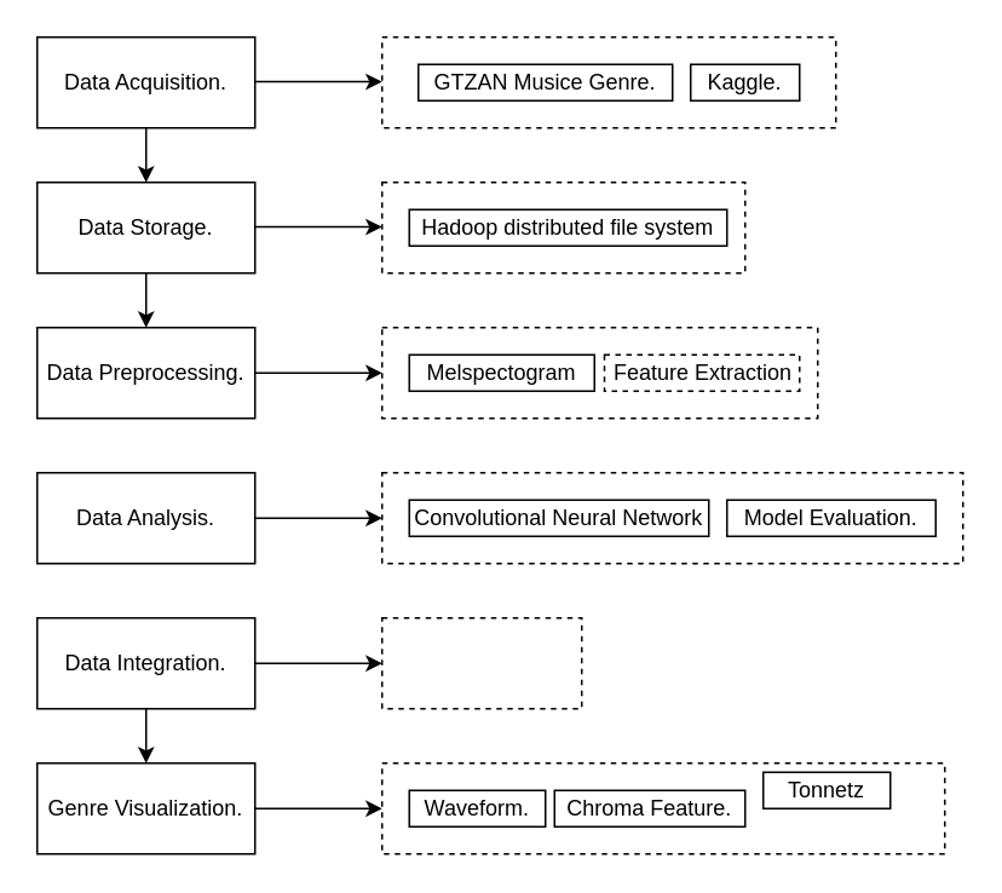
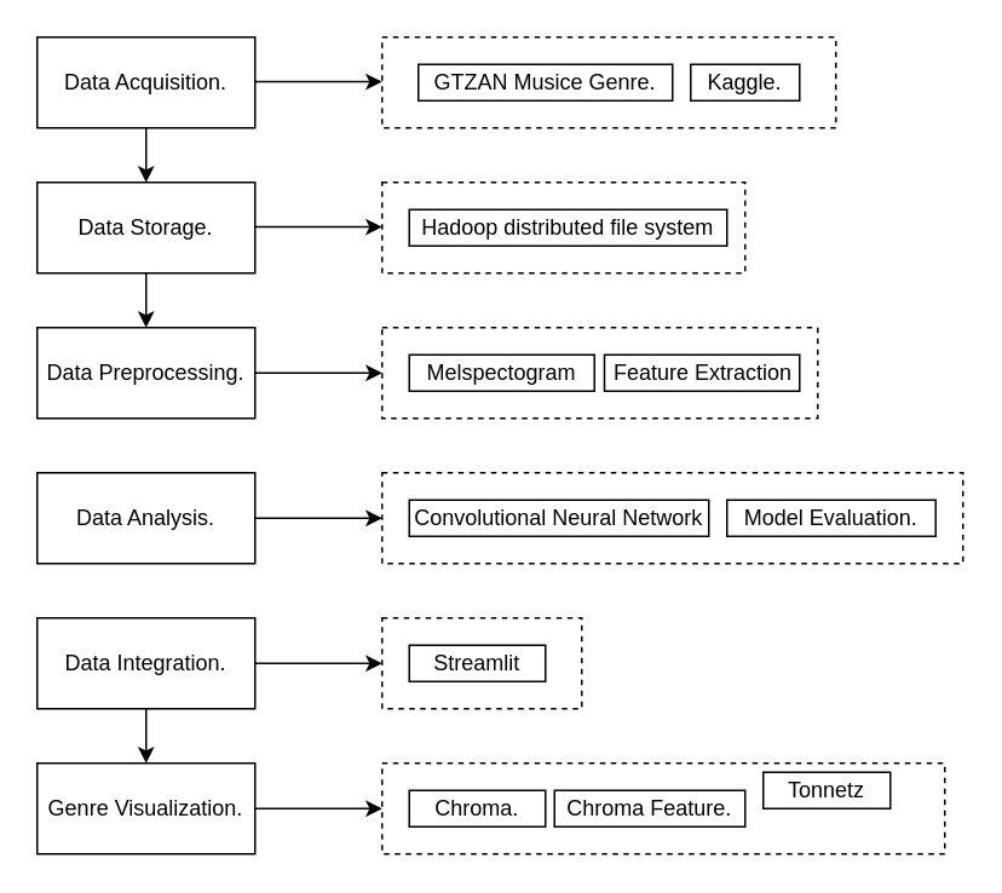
- <mxCell id="16" value="Feature Extraction" style="rounded=0;whiteSpace=wrap;html=1;dashed=1;" vertex="1" parent="1"><mxGeometry x="332.5" y="195" width="107.5" height="20" as="geometry" /></mxCell>
+ <mxCell id="16" value="Feature Extraction" style="rounded=0;whiteSpace=wrap;html=1;" vertex="1" parent="1"><mxGeometry x="332.5" y="195" width="107.5" height="20" as="geometry" /></mxCell>
+ <mxCell id="27" value="Streamlit" style="rounded=0;whiteSpace=wrap;html=1;" vertex="1" parent="1"><mxGeometry x="225" y="355" width="75" height="20" as="geometry" /></mxCell>
- <mxCell id="31" value="Waveform." style="rounded=0;whiteSpace=wrap;html=1;" vertex="1" parent="1"><mxGeometry x="225" y="435" width="75" height="20" as="geometry" /></mxCell>
+ <mxCell id="31" value="Chroma." style="rounded=0;whiteSpace=wrap;html=1;" vertex="1" parent="1"><mxGeometry x="225" y="435" width="75" height="20" as="geometry" /></mxCell>
